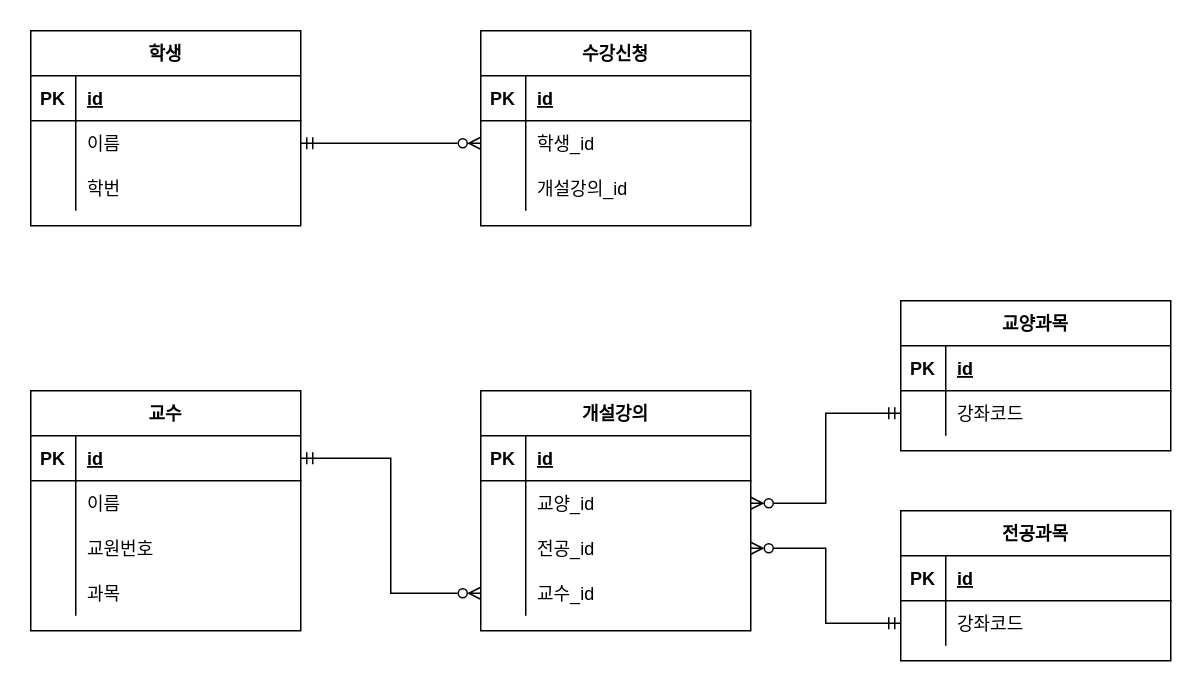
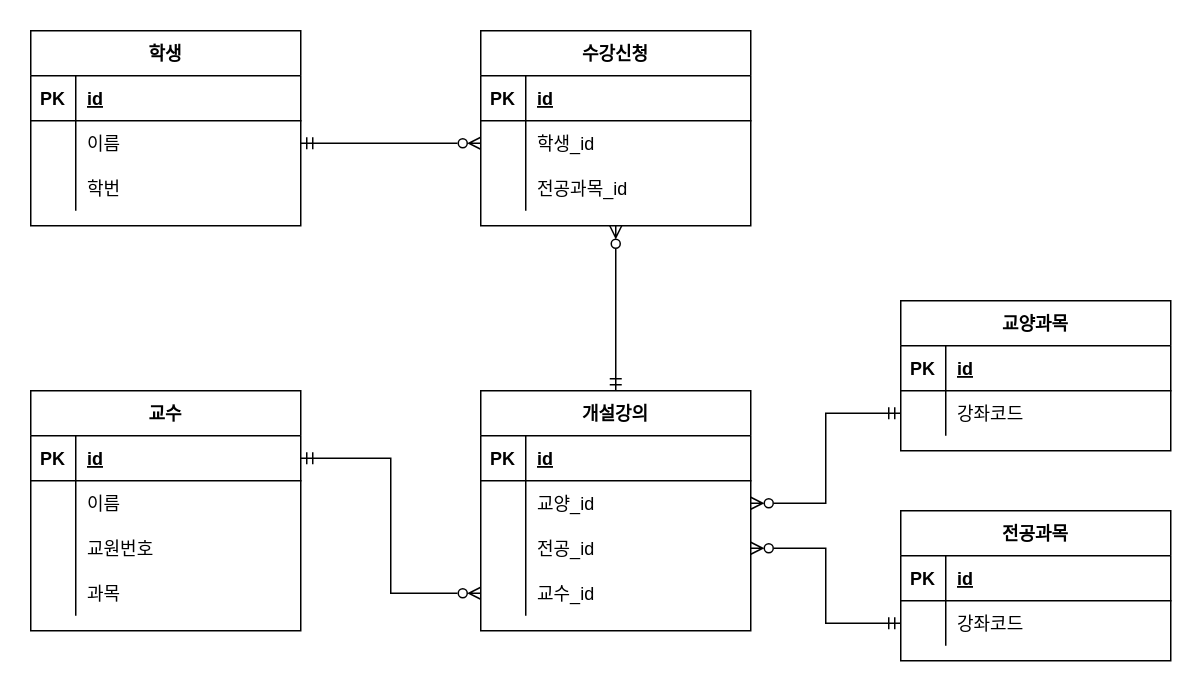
- <mxCell id="35" value="개설강의_id" style="shape=partialRectangle;connectable=0;fillColor=none;top=0;left=0;bottom=0;right=0;align=left;spacingLeft=6;overflow=hidden;" vertex="1" parent="33"><mxGeometry x="30" width="150" height="30" as="geometry"><mxRectangle width="150" height="30" as="alternateBounds" /></mxGeometry></mxCell>
+ <mxCell id="35" value="전공과목_id" style="shape=partialRectangle;connectable=0;fillColor=none;top=0;left=0;bottom=0;right=0;align=left;spacingLeft=6;overflow=hidden;" vertex="1" parent="33"><mxGeometry x="30" width="150" height="30" as="geometry"><mxRectangle width="150" height="30" as="alternateBounds" /></mxGeometry></mxCell>
+ <mxCell id="25" style="edgeStyle=orthogonalEdgeStyle;rounded=0;orthogonalLoop=1;jettySize=auto;html=1;exitX=0.5;exitY=1;exitDx=0;exitDy=0;entryX=0.5;entryY=0;entryDx=0;entryDy=0;startArrow=ERzeroToMany;startFill=0;endArrow=ERmandOne;endFill=0;" edge="1" parent="1" source="26" target="12"><mxGeometry relative="1" as="geometry" /></mxCell>
